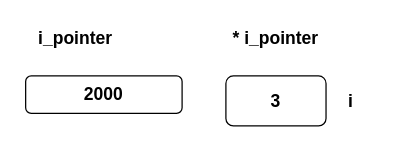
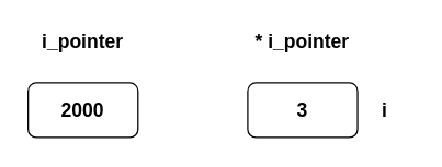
- <mxCell id="2" value="&lt;b&gt;&lt;font style=&quot;font-size: 14px&quot;&gt;2000&lt;/font&gt;&lt;/b&gt;" style="rounded=1;whiteSpace=wrap;html=1;" vertex="1" parent="1"><mxGeometry x="20" y="60" width="125" height="30" as="geometry" /></mxCell>
+ <mxCell id="2" value="&lt;b&gt;&lt;font style=&quot;font-size: 14px&quot;&gt;2000&lt;/font&gt;&lt;/b&gt;" style="rounded=1;whiteSpace=wrap;html=1;" vertex="1" parent="1"><mxGeometry x="20" y="60" width="80" height="40" as="geometry" /></mxCell>
